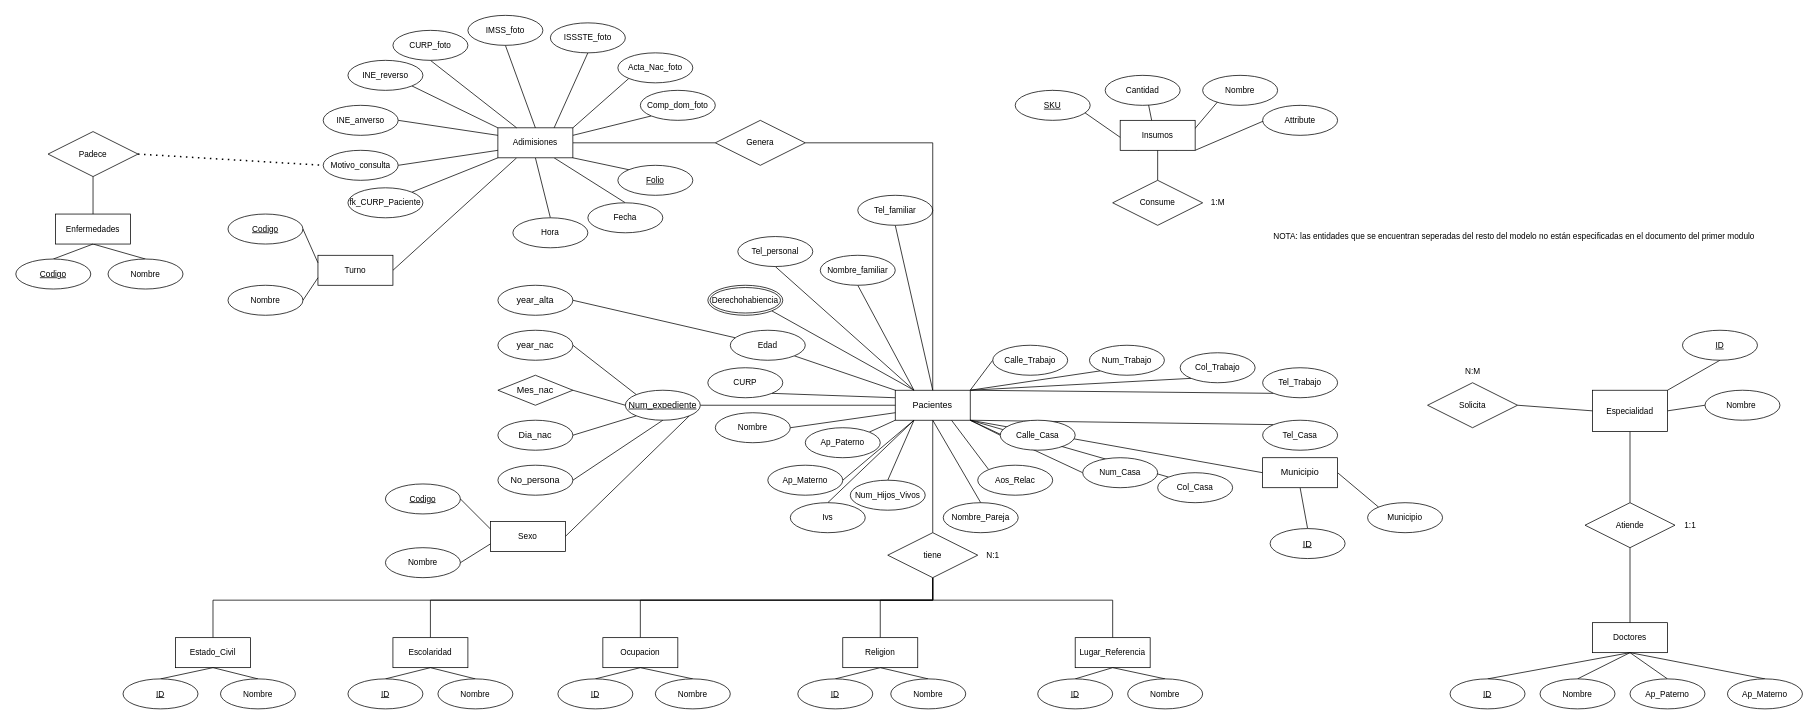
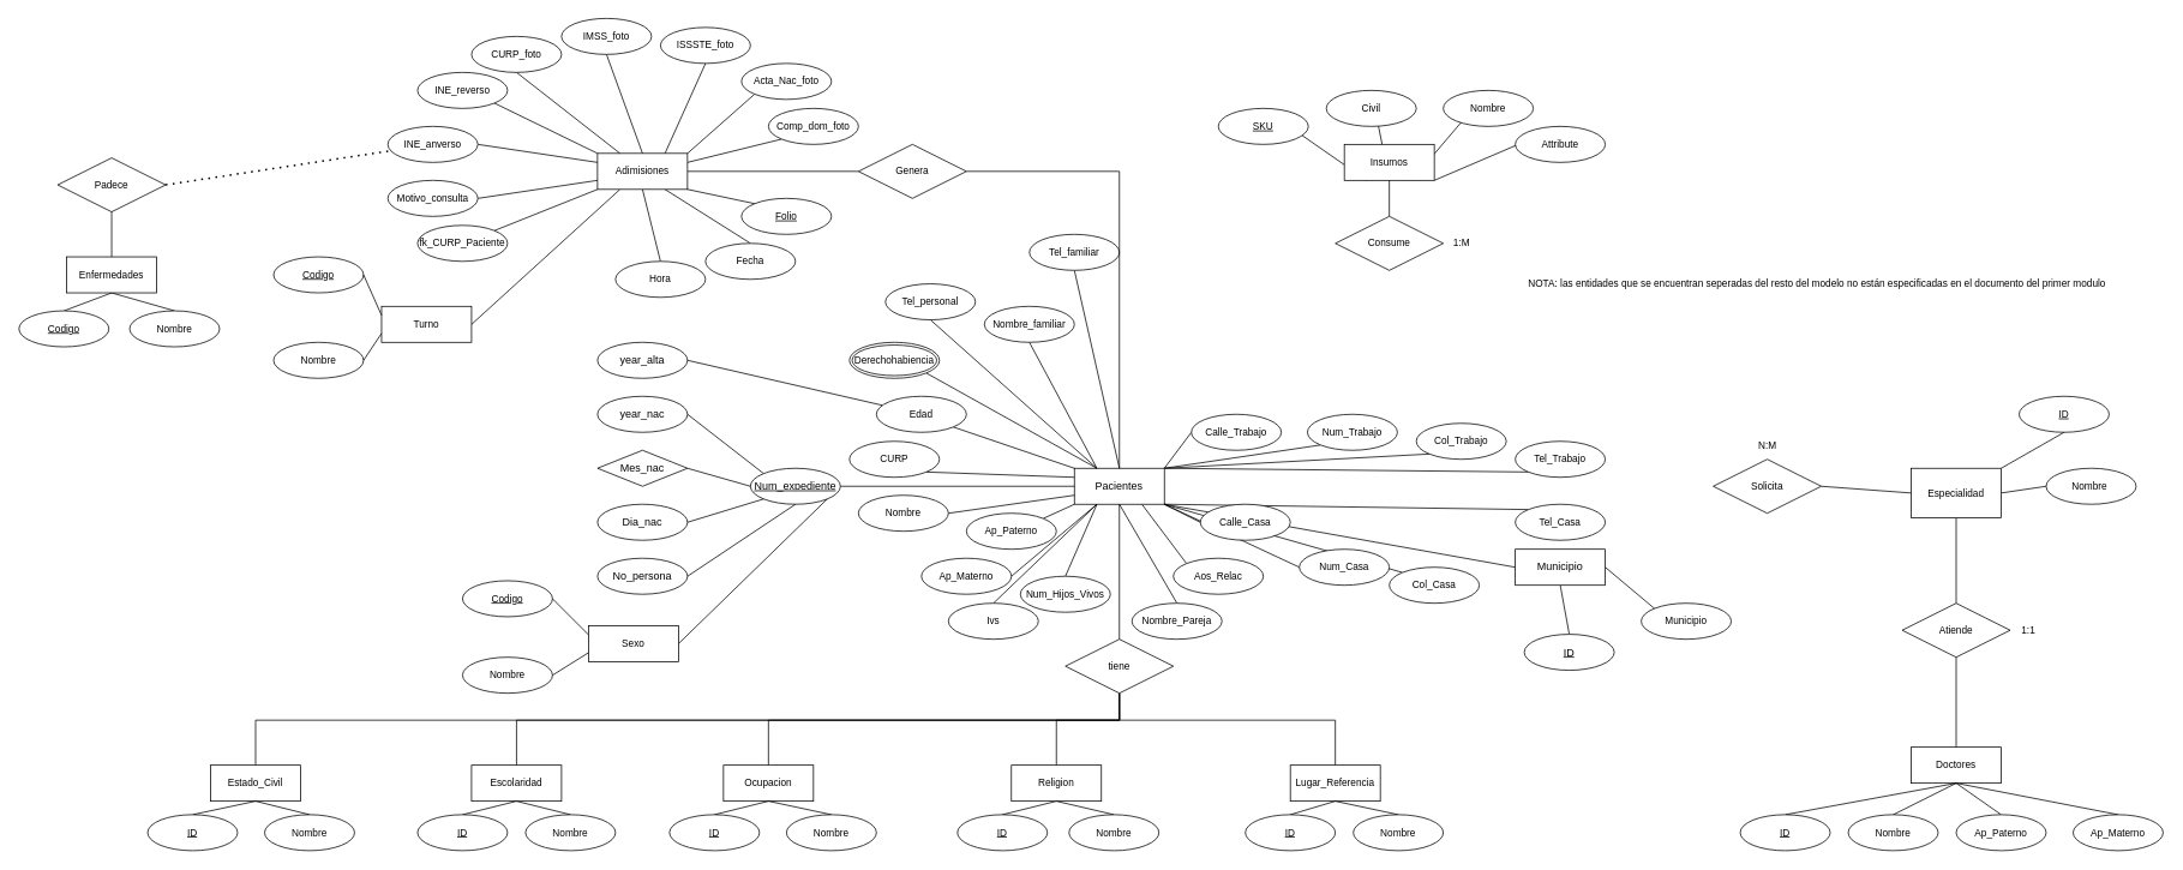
- <mxCell id="48" value="Cantidad" style="ellipse;whiteSpace=wrap;html=1;align=center;fontFamily=Helvetica;fontSize=11;fontColor=default;" parent="1" vertex="1"><mxGeometry x="1473" y="100" width="100" height="40" as="geometry" /></mxCell>
+ <mxCell id="48" value="Civil" style="ellipse;whiteSpace=wrap;html=1;align=center;fontFamily=Helvetica;fontSize=11;fontColor=default;" parent="1" vertex="1"><mxGeometry x="1473" y="100" width="100" height="40" as="geometry" /></mxCell>
- <mxCell id="173" value="" style="endArrow=none;dashed=1;html=1;dashPattern=1 3;strokeWidth=2;rounded=0;entryX=0;entryY=0.5;entryDx=0;entryDy=0;exitX=1;exitY=0.5;exitDx=0;exitDy=0;" parent="1" source="125" target="143" edge="1"><mxGeometry width="50" height="50" relative="1" as="geometry"><mxPoint x="473" y="400" as="sourcePoint" /><mxPoint x="523" y="350" as="targetPoint" /></mxGeometry></mxCell>
+ <mxCell id="173" value="" style="endArrow=none;dashed=1;html=1;dashPattern=1 3;strokeWidth=2;rounded=0;exitX=1;exitY=0.5;exitDx=0;exitDy=0;" parent="1" source="125" target="147" edge="1"><mxGeometry width="50" height="50" relative="1" as="geometry"><mxPoint x="473" y="400" as="sourcePoint" /><mxPoint x="523" y="350" as="targetPoint" /></mxGeometry></mxCell>
- <mxCell id="123" value="N:1" style="text;html=1;align=center;verticalAlign=middle;resizable=0;points=[];autosize=1;strokeColor=none;fillColor=none;fontSize=11;fontFamily=Helvetica;fontColor=default;" parent="1" vertex="1"><mxGeometry x="1303" y="725" width="40" height="30" as="geometry" /></mxCell>
